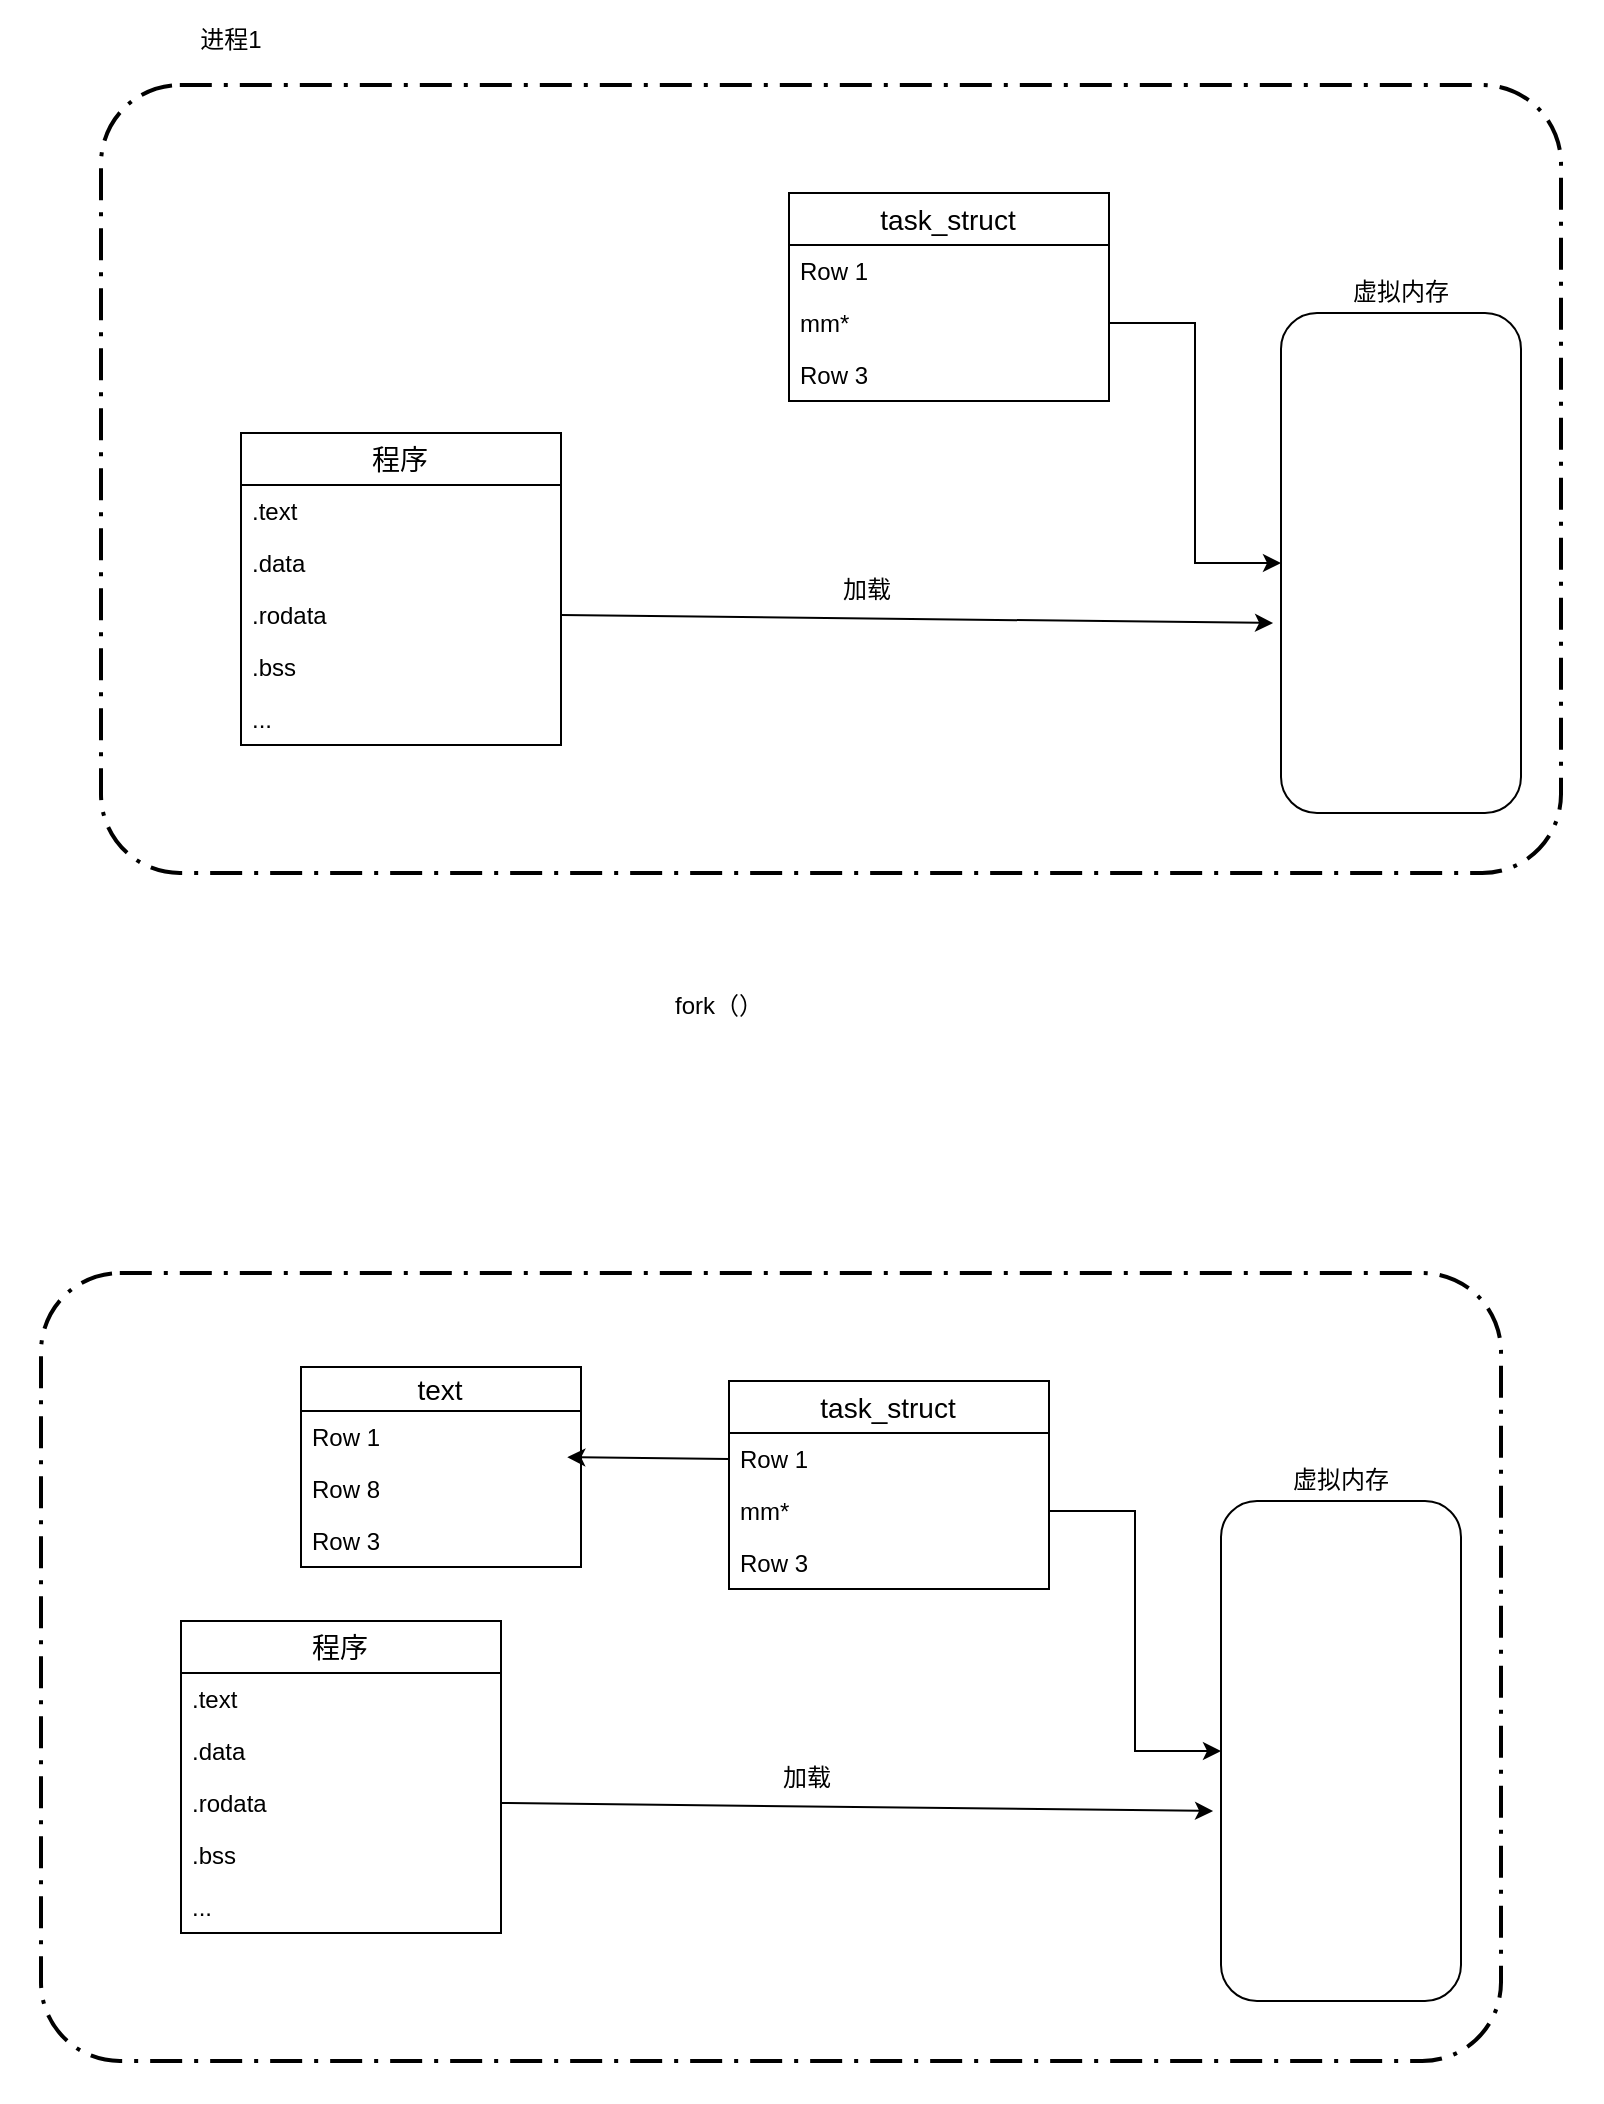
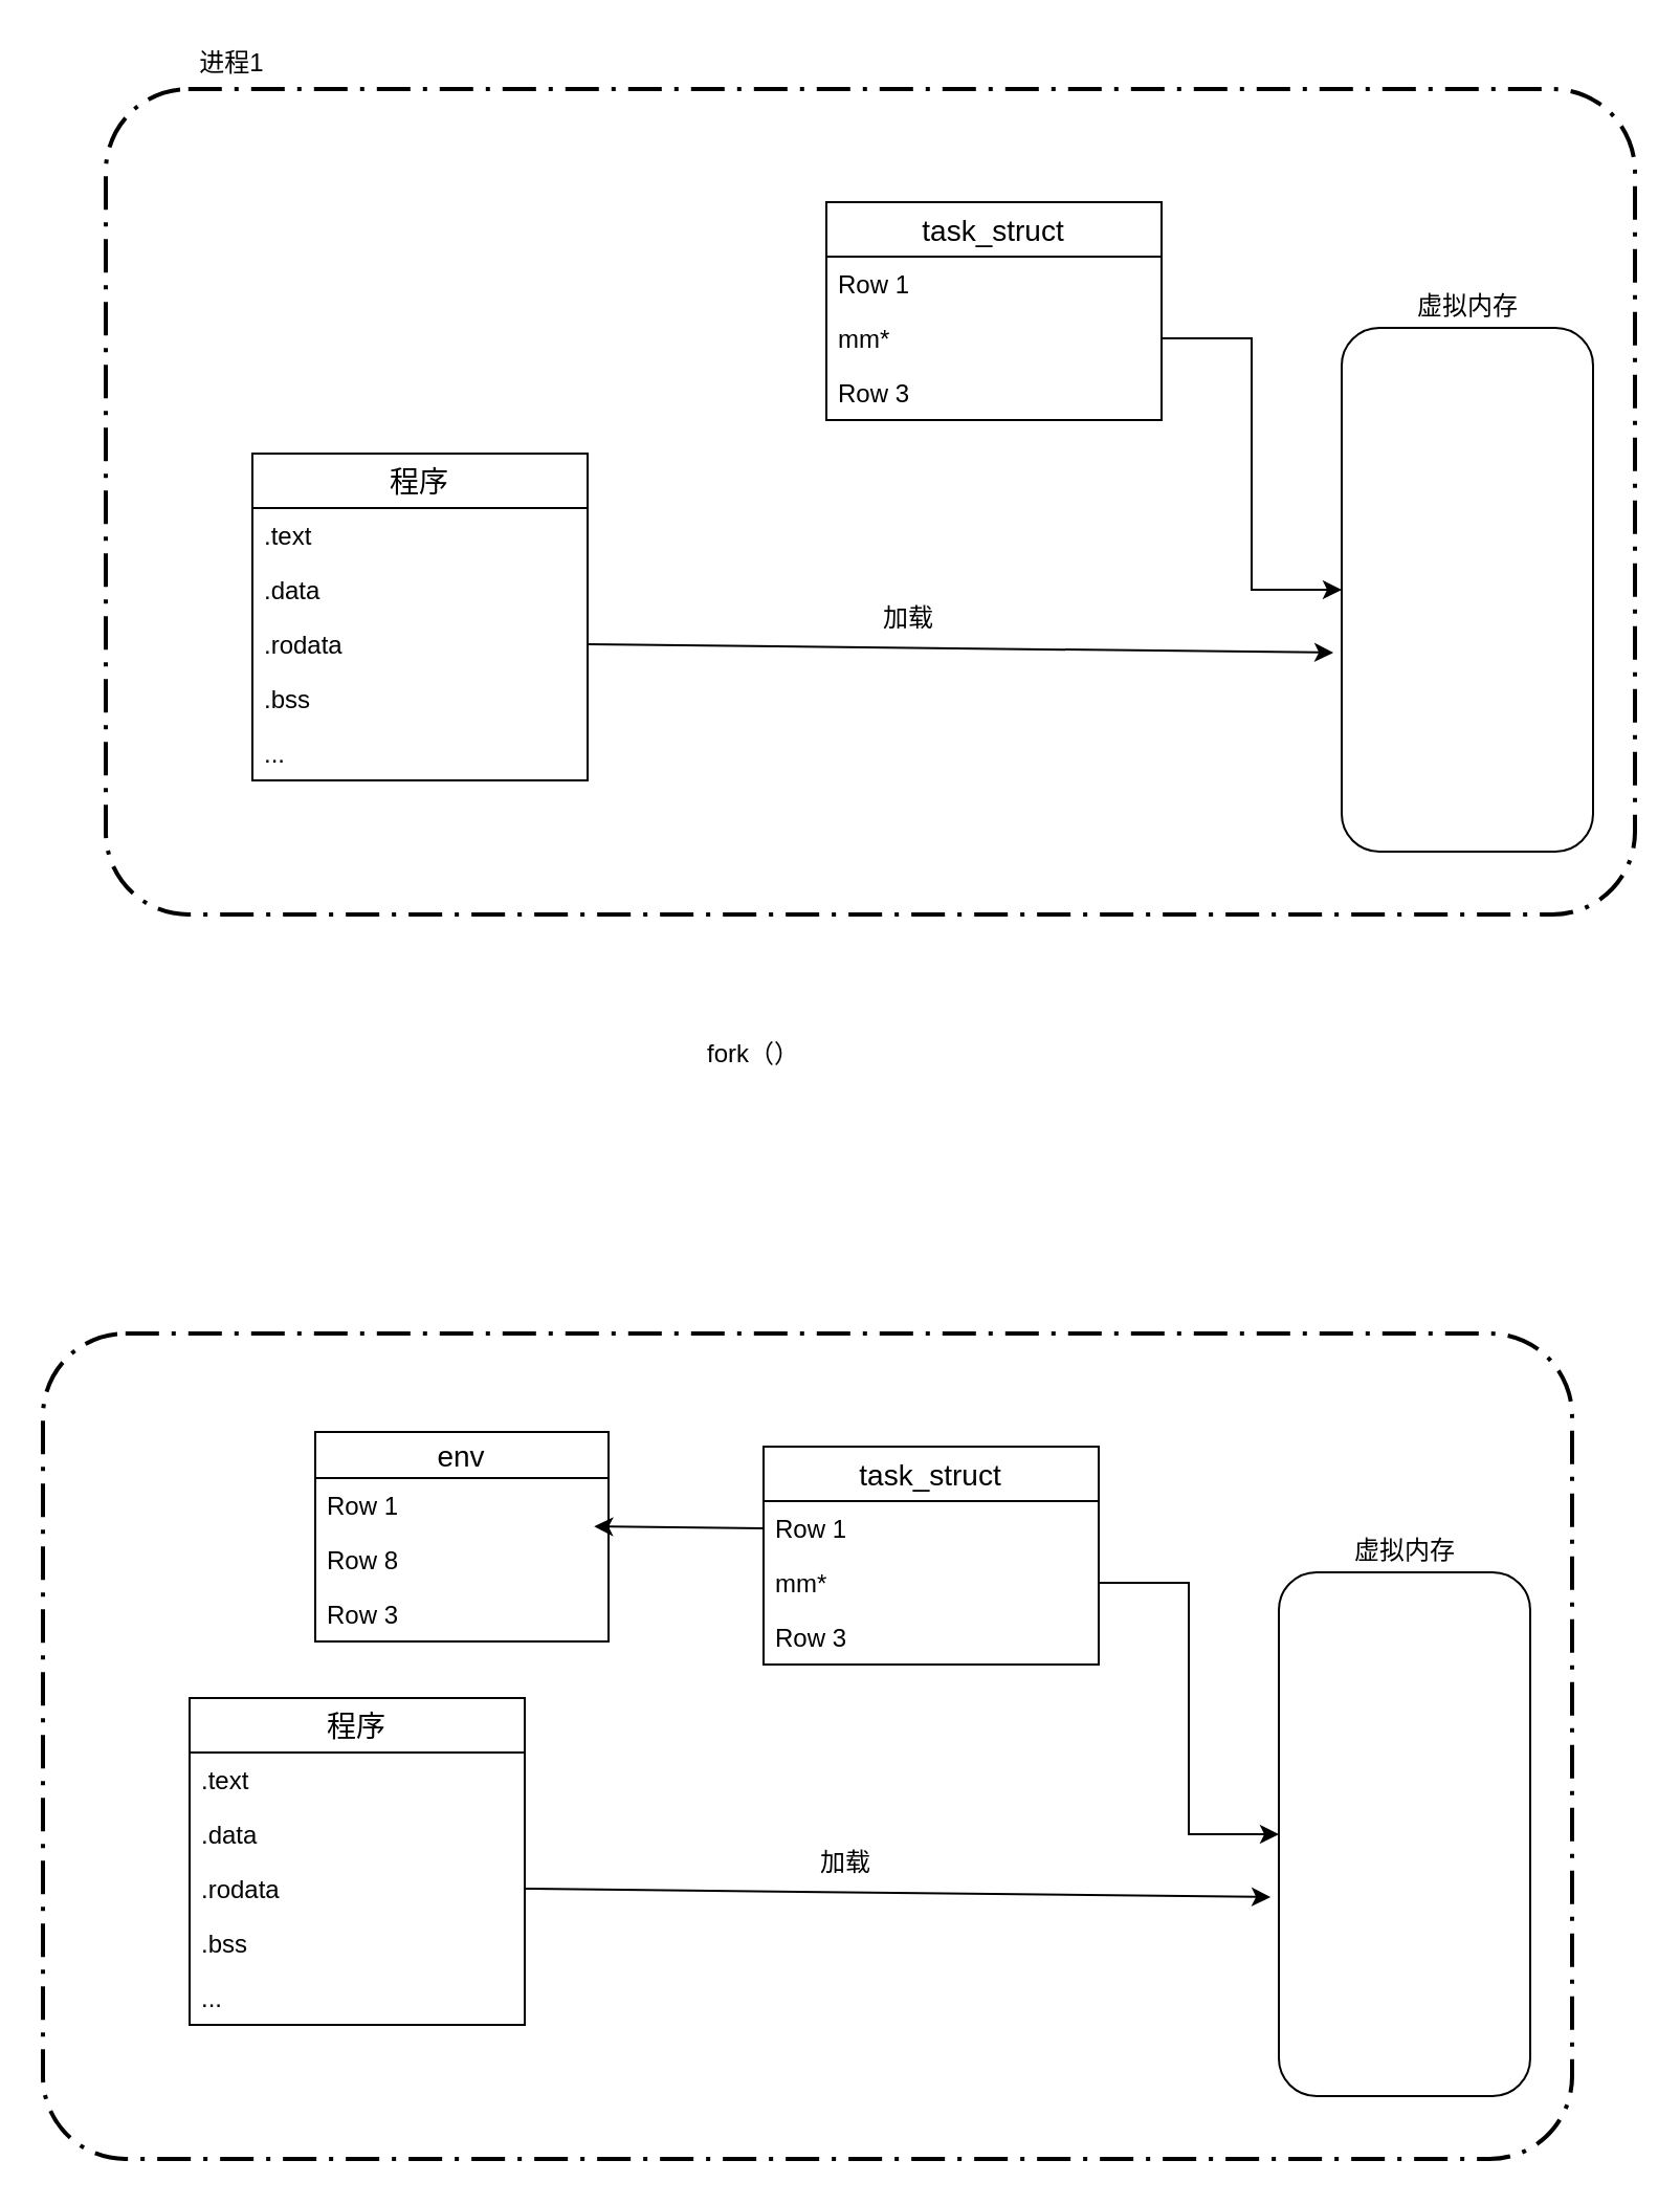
- <mxCell id="18" value="进程1" style="text;html=1;align=center;verticalAlign=middle;resizable=0;points=[];autosize=1;" parent="1" vertex="1"><mxGeometry x="90" y="10" width="50" height="20" as="geometry" /></mxCell>
+ <mxCell id="18" value="进程1" style="text;html=1;align=center;verticalAlign=middle;resizable=0;points=[];autosize=1;" parent="1" vertex="1"><mxGeometry x="85" y="20" width="50" height="20" as="geometry" /></mxCell>
- <mxCell id="36" value="text" style="swimlane;fontStyle=0;childLayout=stackLayout;horizontal=1;startSize=22;horizontalStack=0;resizeParent=1;resizeParentMax=0;resizeLast=0;collapsible=1;marginBottom=0;align=center;fontSize=14;" parent="1" vertex="1"><mxGeometry x="150" y="683" width="140" height="100" as="geometry" /></mxCell>
+ <mxCell id="36" value="env" style="swimlane;fontStyle=0;childLayout=stackLayout;horizontal=1;startSize=22;horizontalStack=0;resizeParent=1;resizeParentMax=0;resizeLast=0;collapsible=1;marginBottom=0;align=center;fontSize=14;" parent="1" vertex="1"><mxGeometry x="150" y="683" width="140" height="100" as="geometry" /></mxCell>
